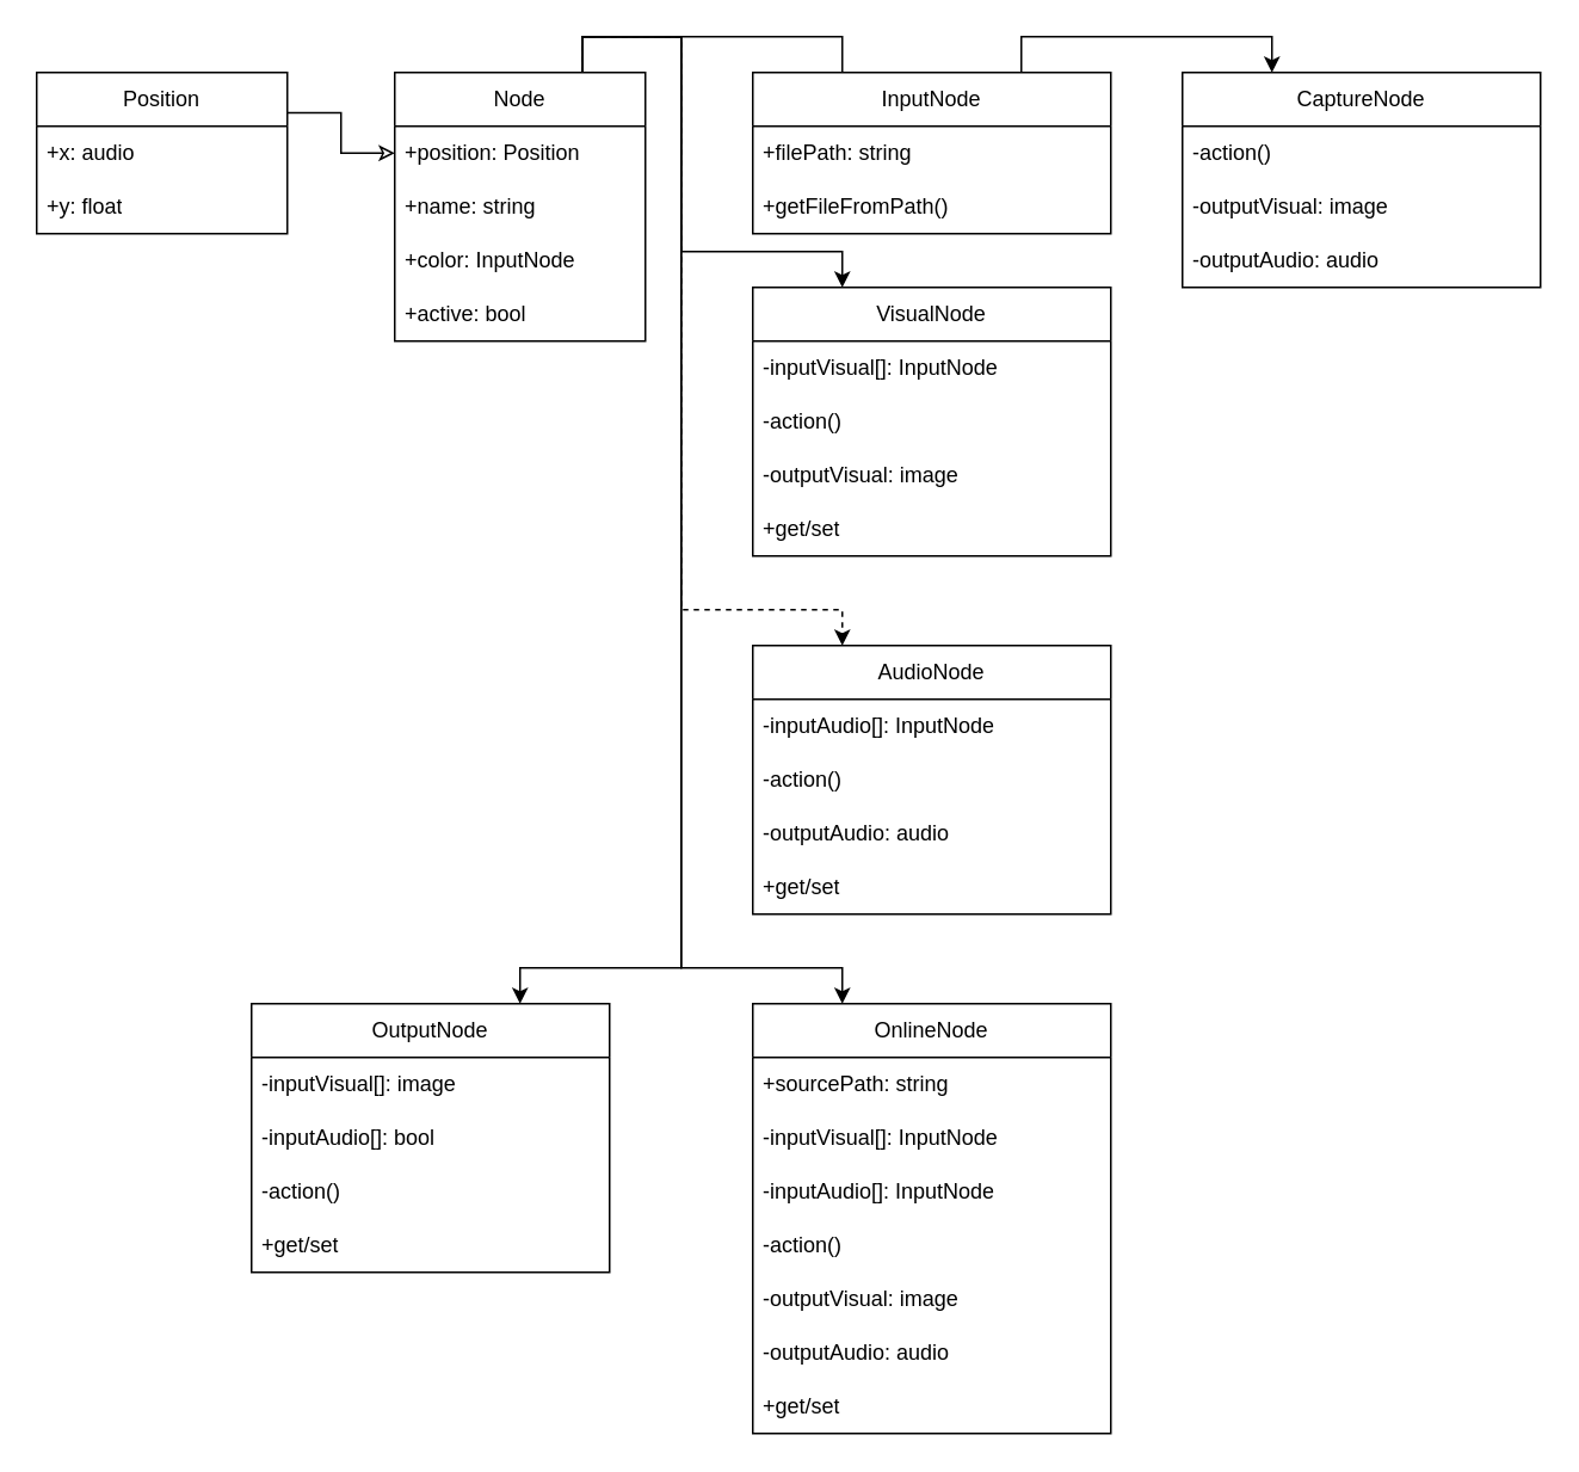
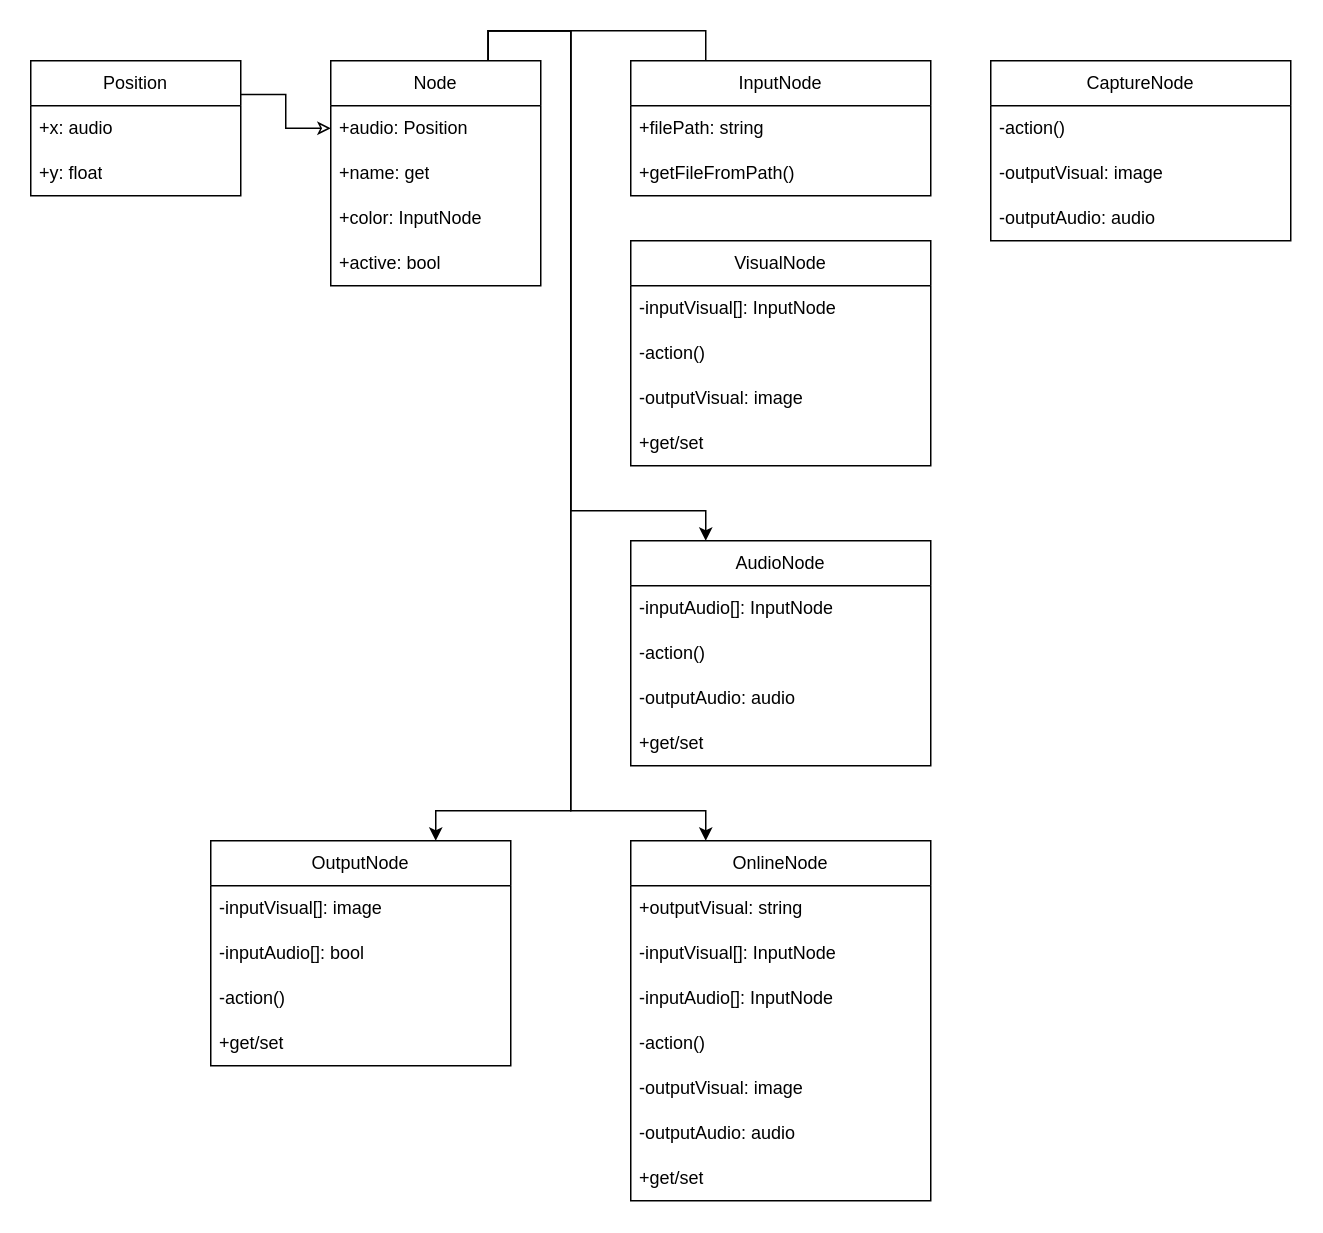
- <mxCell id="16" style="edgeStyle=orthogonalEdgeStyle;rounded=0;orthogonalLoop=1;jettySize=auto;html=1;exitX=0.75;exitY=0;exitDx=0;exitDy=0;entryX=0.25;entryY=0;entryDx=0;entryDy=0;" edge="1" parent="1" source="17" target="43"><mxGeometry relative="1" as="geometry" /></mxCell>
- <mxCell id="12" value="+position: Position" style="text;strokeColor=none;fillColor=none;align=left;verticalAlign=middle;spacingLeft=4;spacingRight=4;overflow=hidden;points=[[0,0.5],[1,0.5]];portConstraint=eastwest;rotatable=0;whiteSpace=wrap;html=1;" vertex="1" parent="11"><mxGeometry y="30" width="140" height="30" as="geometry" /></mxCell>
+ <mxCell id="12" value="+audio: Position" style="text;strokeColor=none;fillColor=none;align=left;verticalAlign=middle;spacingLeft=4;spacingRight=4;overflow=hidden;points=[[0,0.5],[1,0.5]];portConstraint=eastwest;rotatable=0;whiteSpace=wrap;html=1;" vertex="1" parent="11"><mxGeometry y="30" width="140" height="30" as="geometry" /></mxCell>
- <mxCell id="13" value="+name: string" style="text;strokeColor=none;fillColor=none;align=left;verticalAlign=middle;spacingLeft=4;spacingRight=4;overflow=hidden;points=[[0,0.5],[1,0.5]];portConstraint=eastwest;rotatable=0;whiteSpace=wrap;html=1;" vertex="1" parent="11"><mxGeometry y="60" width="140" height="30" as="geometry" /></mxCell>
+ <mxCell id="13" value="+name: get" style="text;strokeColor=none;fillColor=none;align=left;verticalAlign=middle;spacingLeft=4;spacingRight=4;overflow=hidden;points=[[0,0.5],[1,0.5]];portConstraint=eastwest;rotatable=0;whiteSpace=wrap;html=1;" vertex="1" parent="11"><mxGeometry y="60" width="140" height="30" as="geometry" /></mxCell>
- <mxCell id="6" style="edgeStyle=orthogonalEdgeStyle;rounded=0;orthogonalLoop=1;jettySize=auto;html=1;exitX=0.75;exitY=0;exitDx=0;exitDy=0;entryX=0.25;entryY=0;entryDx=0;entryDy=0;" edge="1" parent="1" source="11" target="20"><mxGeometry relative="1" as="geometry"><Array as="points"><mxPoint x="325" y="20" /><mxPoint x="380" y="20" /><mxPoint x="380" y="140" /><mxPoint x="470" y="140" /></Array></mxGeometry></mxCell>
- <mxCell id="8" style="edgeStyle=orthogonalEdgeStyle;rounded=0;orthogonalLoop=1;jettySize=auto;html=1;exitX=0.75;exitY=0;exitDx=0;exitDy=0;entryX=0.25;entryY=0;entryDx=0;entryDy=0;dashed=1;" edge="1" parent="1" source="11" target="25"><mxGeometry relative="1" as="geometry"><Array as="points"><mxPoint x="325" y="20" /><mxPoint x="380" y="20" /><mxPoint x="380" y="340" /><mxPoint x="470" y="340" /></Array></mxGeometry></mxCell>
+ <mxCell id="8" style="edgeStyle=orthogonalEdgeStyle;rounded=0;orthogonalLoop=1;jettySize=auto;html=1;exitX=0.75;exitY=0;exitDx=0;exitDy=0;entryX=0.25;entryY=0;entryDx=0;entryDy=0;" edge="1" parent="1" source="11" target="25"><mxGeometry relative="1" as="geometry"><Array as="points"><mxPoint x="325" y="20" /><mxPoint x="380" y="20" /><mxPoint x="380" y="340" /><mxPoint x="470" y="340" /></Array></mxGeometry></mxCell>
- <mxCell id="31" value="+sourcePath: string" style="text;strokeColor=none;fillColor=none;align=left;verticalAlign=middle;spacingLeft=4;spacingRight=4;overflow=hidden;points=[[0,0.5],[1,0.5]];portConstraint=eastwest;rotatable=0;whiteSpace=wrap;html=1;" vertex="1" parent="30"><mxGeometry y="30" width="200" height="30" as="geometry" /></mxCell>
+ <mxCell id="31" value="+outputVisual: string" style="text;strokeColor=none;fillColor=none;align=left;verticalAlign=middle;spacingLeft=4;spacingRight=4;overflow=hidden;points=[[0,0.5],[1,0.5]];portConstraint=eastwest;rotatable=0;whiteSpace=wrap;html=1;" vertex="1" parent="30"><mxGeometry y="30" width="200" height="30" as="geometry" /></mxCell>
